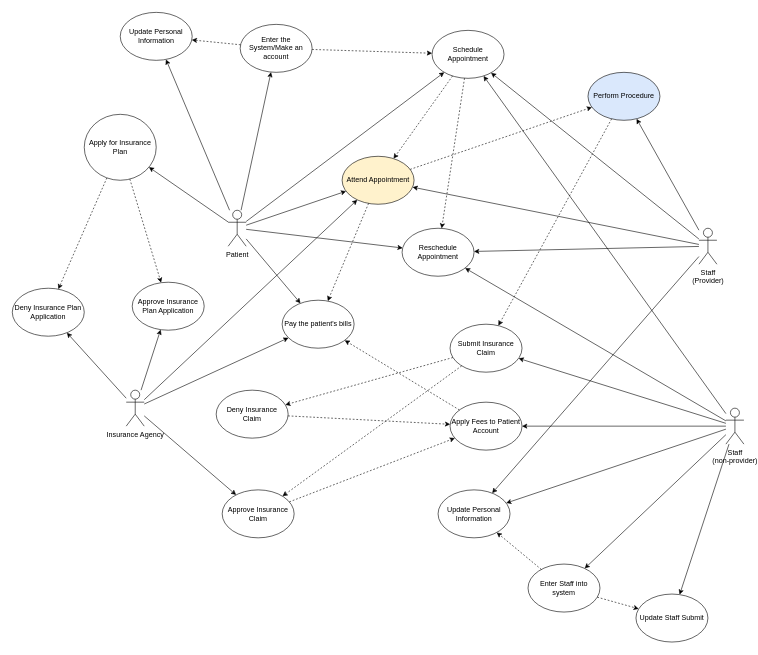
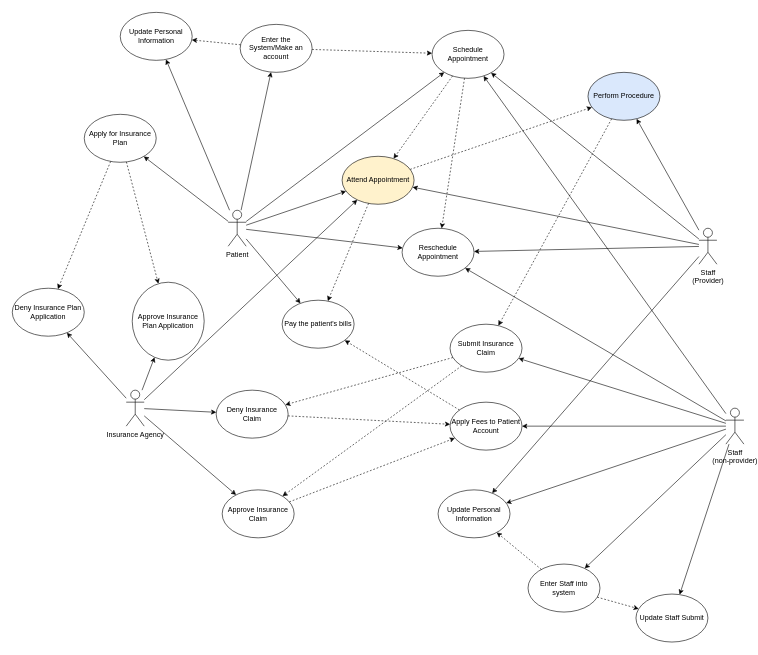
- <mxCell id="9" value="Apply for Insurance Plan" style="ellipse;whiteSpace=wrap;html=1;" parent="1" vertex="1"><mxGeometry x="140" y="190" width="120" height="110" as="geometry" /></mxCell>
+ <mxCell id="9" value="Apply for Insurance Plan" style="ellipse;whiteSpace=wrap;html=1;" parent="1" vertex="1"><mxGeometry x="140" y="190" width="120" height="80" as="geometry" /></mxCell>
- <mxCell id="41" value="Approve Insurance Plan Application" style="ellipse;whiteSpace=wrap;html=1;" parent="1" vertex="1"><mxGeometry x="220" y="470" width="120" height="80" as="geometry" /></mxCell>
+ <mxCell id="41" value="Approve Insurance Plan Application" style="ellipse;whiteSpace=wrap;html=1;" parent="1" vertex="1"><mxGeometry x="220" y="470" width="120" height="130" as="geometry" /></mxCell>
- <mxCell id="17" value="" style="endArrow=classic;html=1;rounded=0;" parent="1" source="5" target="8" edge="1"><mxGeometry width="50" height="50" relative="1" as="geometry"><mxPoint x="670" y="388" as="sourcePoint" /><mxPoint x="921" y="357" as="targetPoint" /></mxGeometry></mxCell>
+ <mxCell id="17" value="" style="endArrow=classic;html=1;rounded=0;" parent="1" source="5" target="31" edge="1"><mxGeometry width="50" height="50" relative="1" as="geometry"><mxPoint x="670" y="388" as="sourcePoint" /><mxPoint x="921" y="357" as="targetPoint" /></mxGeometry></mxCell>
